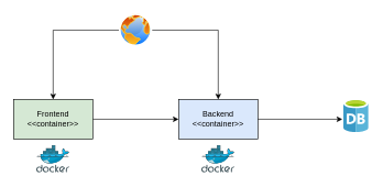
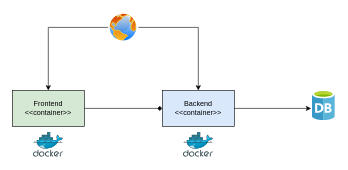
- <mxCell id="2" style="edgeStyle=orthogonalEdgeStyle;rounded=0;orthogonalLoop=1;jettySize=auto;html=1;entryX=0;entryY=0.5;entryDx=0;entryDy=0;" edge="1" parent="1" source="3" target="4"><mxGeometry relative="1" as="geometry" /></mxCell>
+ <mxCell id="2" style="edgeStyle=orthogonalEdgeStyle;rounded=0;orthogonalLoop=1;jettySize=auto;html=1;entryX=0;entryY=0.5;entryDx=0;entryDy=0;endArrow=diamond;" edge="1" parent="1" source="3" target="4"><mxGeometry relative="1" as="geometry" /></mxCell>
